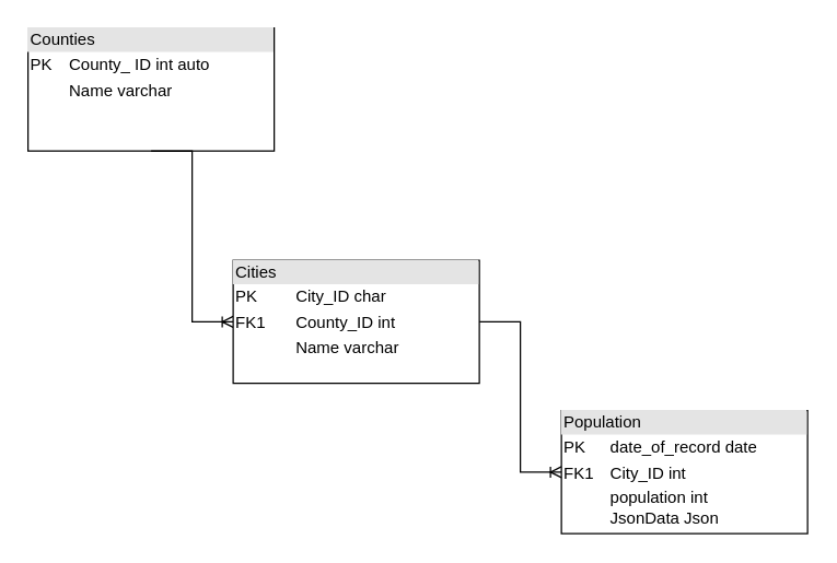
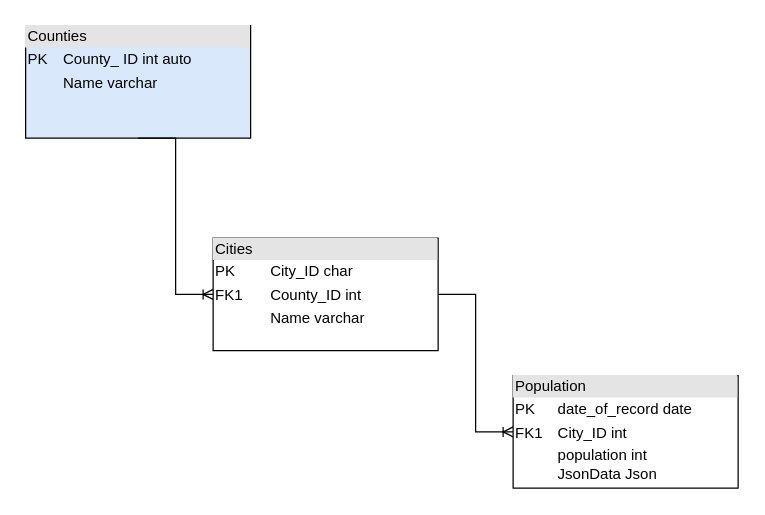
- <mxCell id="2" value="&lt;div style=&quot;box-sizing: border-box ; width: 100% ; background: #e4e4e4 ; padding: 2px&quot;&gt;Counties&lt;/div&gt;&lt;table style=&quot;width: 100% ; font-size: 1em&quot; cellpadding=&quot;2&quot; cellspacing=&quot;0&quot;&gt;&lt;tbody&gt;&lt;tr&gt;&lt;td&gt;PK&lt;/td&gt;&lt;td&gt;County_ ID int auto&lt;/td&gt;&lt;/tr&gt;&lt;tr&gt;&lt;td&gt;&lt;br&gt;&lt;/td&gt;&lt;td&gt;Name varchar&lt;/td&gt;&lt;/tr&gt;&lt;tr&gt;&lt;td&gt;&lt;/td&gt;&lt;td&gt;&lt;br&gt;&lt;/td&gt;&lt;/tr&gt;&lt;/tbody&gt;&lt;/table&gt;" style="verticalAlign=top;align=left;overflow=fill;html=1;" vertex="1" parent="1"><mxGeometry x="20" y="20" width="180" height="90" as="geometry" /></mxCell>
+ <mxCell id="2" value="&lt;div style=&quot;box-sizing: border-box ; width: 100% ; background: #e4e4e4 ; padding: 2px&quot;&gt;Counties&lt;/div&gt;&lt;table style=&quot;width: 100% ; font-size: 1em&quot; cellpadding=&quot;2&quot; cellspacing=&quot;0&quot;&gt;&lt;tbody&gt;&lt;tr&gt;&lt;td&gt;PK&lt;/td&gt;&lt;td&gt;County_ ID int auto&lt;/td&gt;&lt;/tr&gt;&lt;tr&gt;&lt;td&gt;&lt;br&gt;&lt;/td&gt;&lt;td&gt;Name varchar&lt;/td&gt;&lt;/tr&gt;&lt;tr&gt;&lt;td&gt;&lt;/td&gt;&lt;td&gt;&lt;br&gt;&lt;/td&gt;&lt;/tr&gt;&lt;/tbody&gt;&lt;/table&gt;" style="verticalAlign=top;align=left;overflow=fill;html=1;fillColor=#dae8fc;" vertex="1" parent="1"><mxGeometry x="20" y="20" width="180" height="90" as="geometry" /></mxCell>
